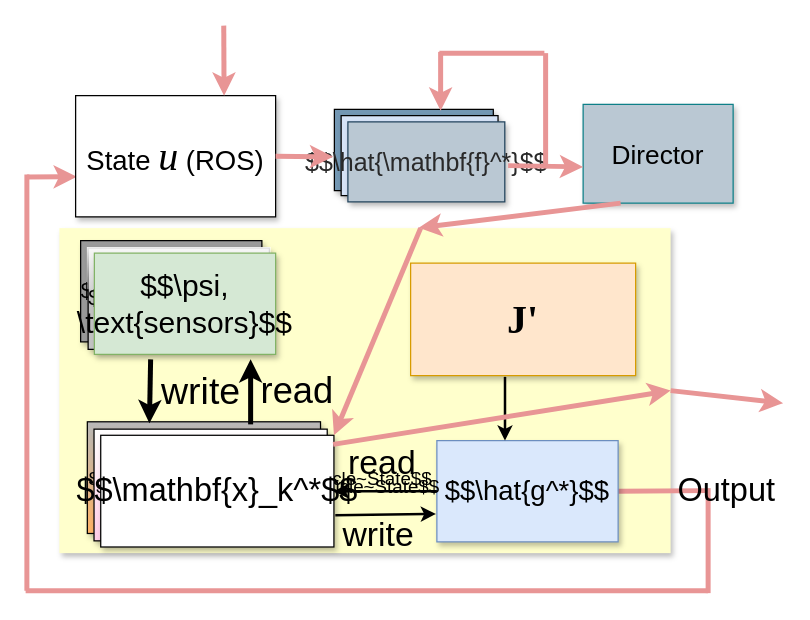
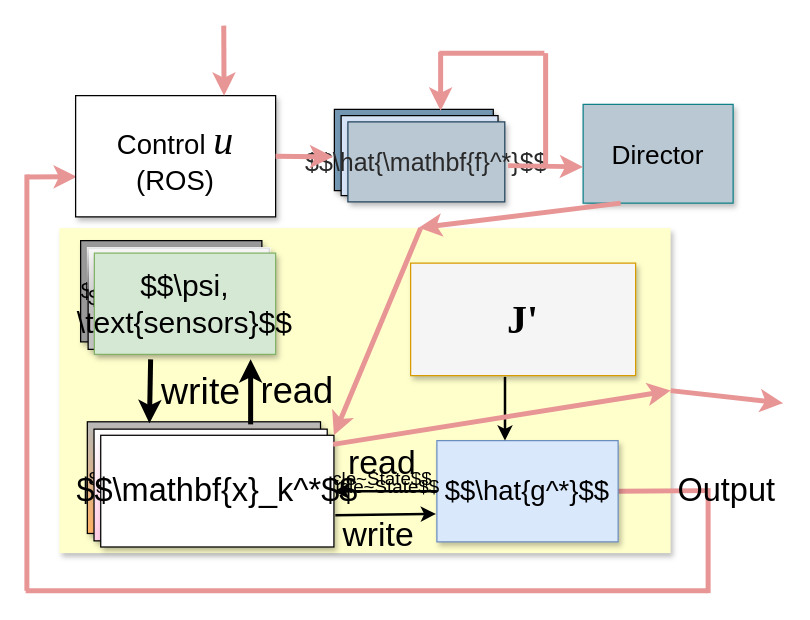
- <mxCell id="8" value="&lt;font color=&quot;#000000&quot;&gt;&lt;span style=&quot;font-size: 22px&quot;&gt;State &lt;/span&gt;&lt;font face=&quot;Times New Roman&quot; size=&quot;1&quot;&gt;&lt;i style=&quot;font-size: 32px&quot;&gt;u&lt;/i&gt;&lt;/font&gt;&lt;span style=&quot;font-size: 22px&quot;&gt; (ROS)&lt;/span&gt;&lt;/font&gt;" style="rounded=0;whiteSpace=wrap;html=1;align=center;fontColor=#ffffff;glass=0;shadow=1;" parent="1" vertex="1"><mxGeometry x="60" y="76" width="160" height="97" as="geometry" /></mxCell>
+ <mxCell id="8" value="&lt;font color=&quot;#000000&quot;&gt;&lt;span style=&quot;font-size: 22px&quot;&gt;Control &lt;/span&gt;&lt;font face=&quot;Times New Roman&quot; size=&quot;1&quot;&gt;&lt;i style=&quot;font-size: 32px&quot;&gt;u&lt;/i&gt;&lt;/font&gt;&lt;span style=&quot;font-size: 22px&quot;&gt; (ROS)&lt;/span&gt;&lt;/font&gt;" style="rounded=0;whiteSpace=wrap;html=1;align=center;fontColor=#ffffff;glass=0;shadow=1;" parent="1" vertex="1"><mxGeometry x="60" y="76" width="160" height="97" as="geometry" /></mxCell>
- <mxCell id="19" value="&lt;b&gt;&lt;font face=&quot;Times New Roman&quot; style=&quot;font-size: 32px&quot;&gt;J'&lt;/font&gt;&lt;/b&gt;" style="rounded=0;whiteSpace=wrap;html=1;fillColor=#ffe6cc;glass=0;shadow=1;strokeColor=#d79b00;" parent="18" vertex="1"><mxGeometry x="1" y="-40" width="180" height="90" as="geometry" /></mxCell>
+ <mxCell id="19" value="&lt;b&gt;&lt;font face=&quot;Times New Roman&quot; style=&quot;font-size: 32px&quot;&gt;J'&lt;/font&gt;&lt;/b&gt;" style="rounded=0;whiteSpace=wrap;html=1;fillColor=#f5f5f5;glass=0;shadow=1;strokeColor=#d79b00;" parent="18" vertex="1"><mxGeometry x="1" y="-40" width="180" height="90" as="geometry" /></mxCell>
